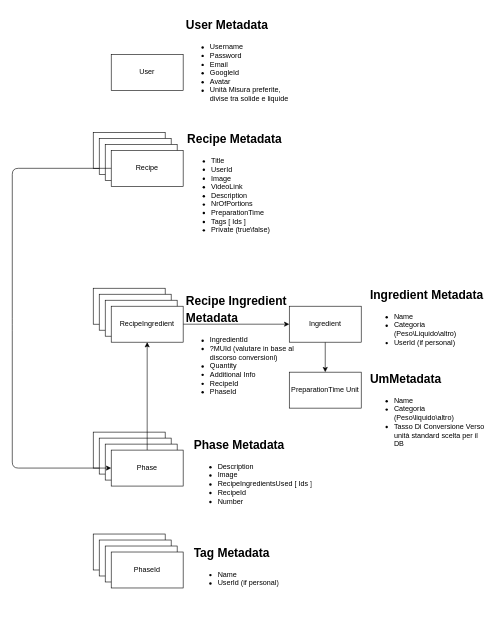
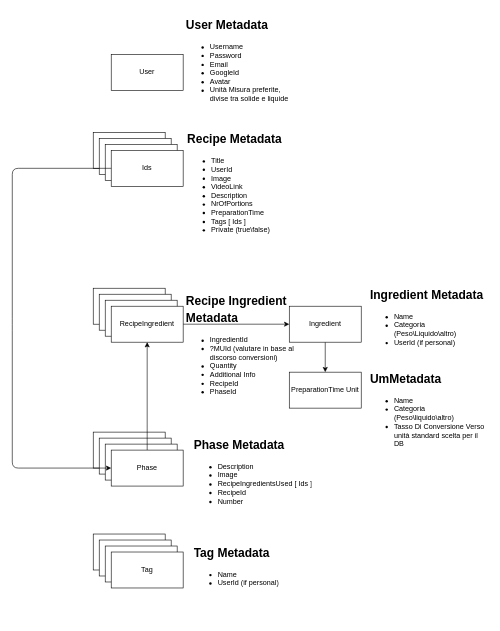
- <mxCell id="7" value="Recipe" style="rounded=0;whiteSpace=wrap;html=1;" parent="1" vertex="1"><mxGeometry x="185" y="250" width="120" height="60" as="geometry" /></mxCell>
+ <mxCell id="7" value="Ids" style="rounded=0;whiteSpace=wrap;html=1;" parent="1" vertex="1"><mxGeometry x="185" y="250" width="120" height="60" as="geometry" /></mxCell>
- <mxCell id="26" value="PhaseId" style="rounded=0;whiteSpace=wrap;html=1;" parent="1" vertex="1"><mxGeometry x="185" y="920" width="120" height="60" as="geometry" /></mxCell>
+ <mxCell id="26" value="Tag" style="rounded=0;whiteSpace=wrap;html=1;" parent="1" vertex="1"><mxGeometry x="185" y="920" width="120" height="60" as="geometry" /></mxCell>
